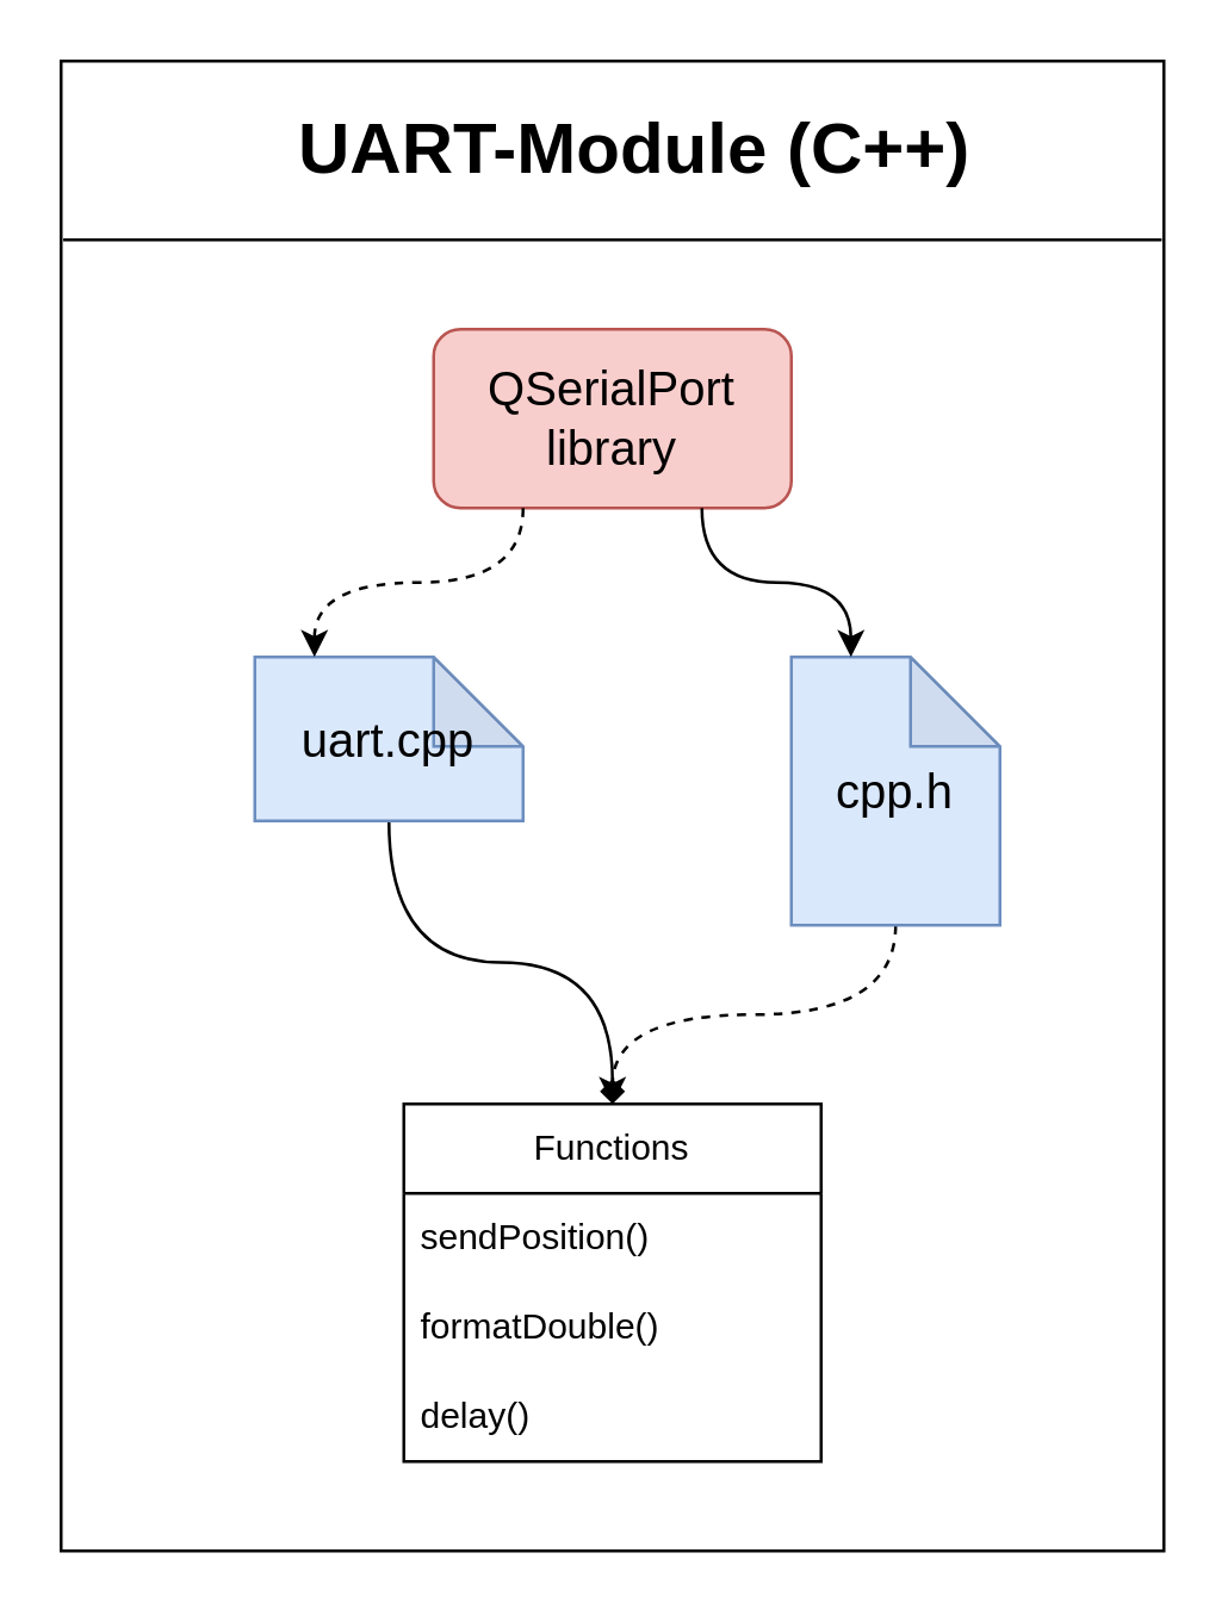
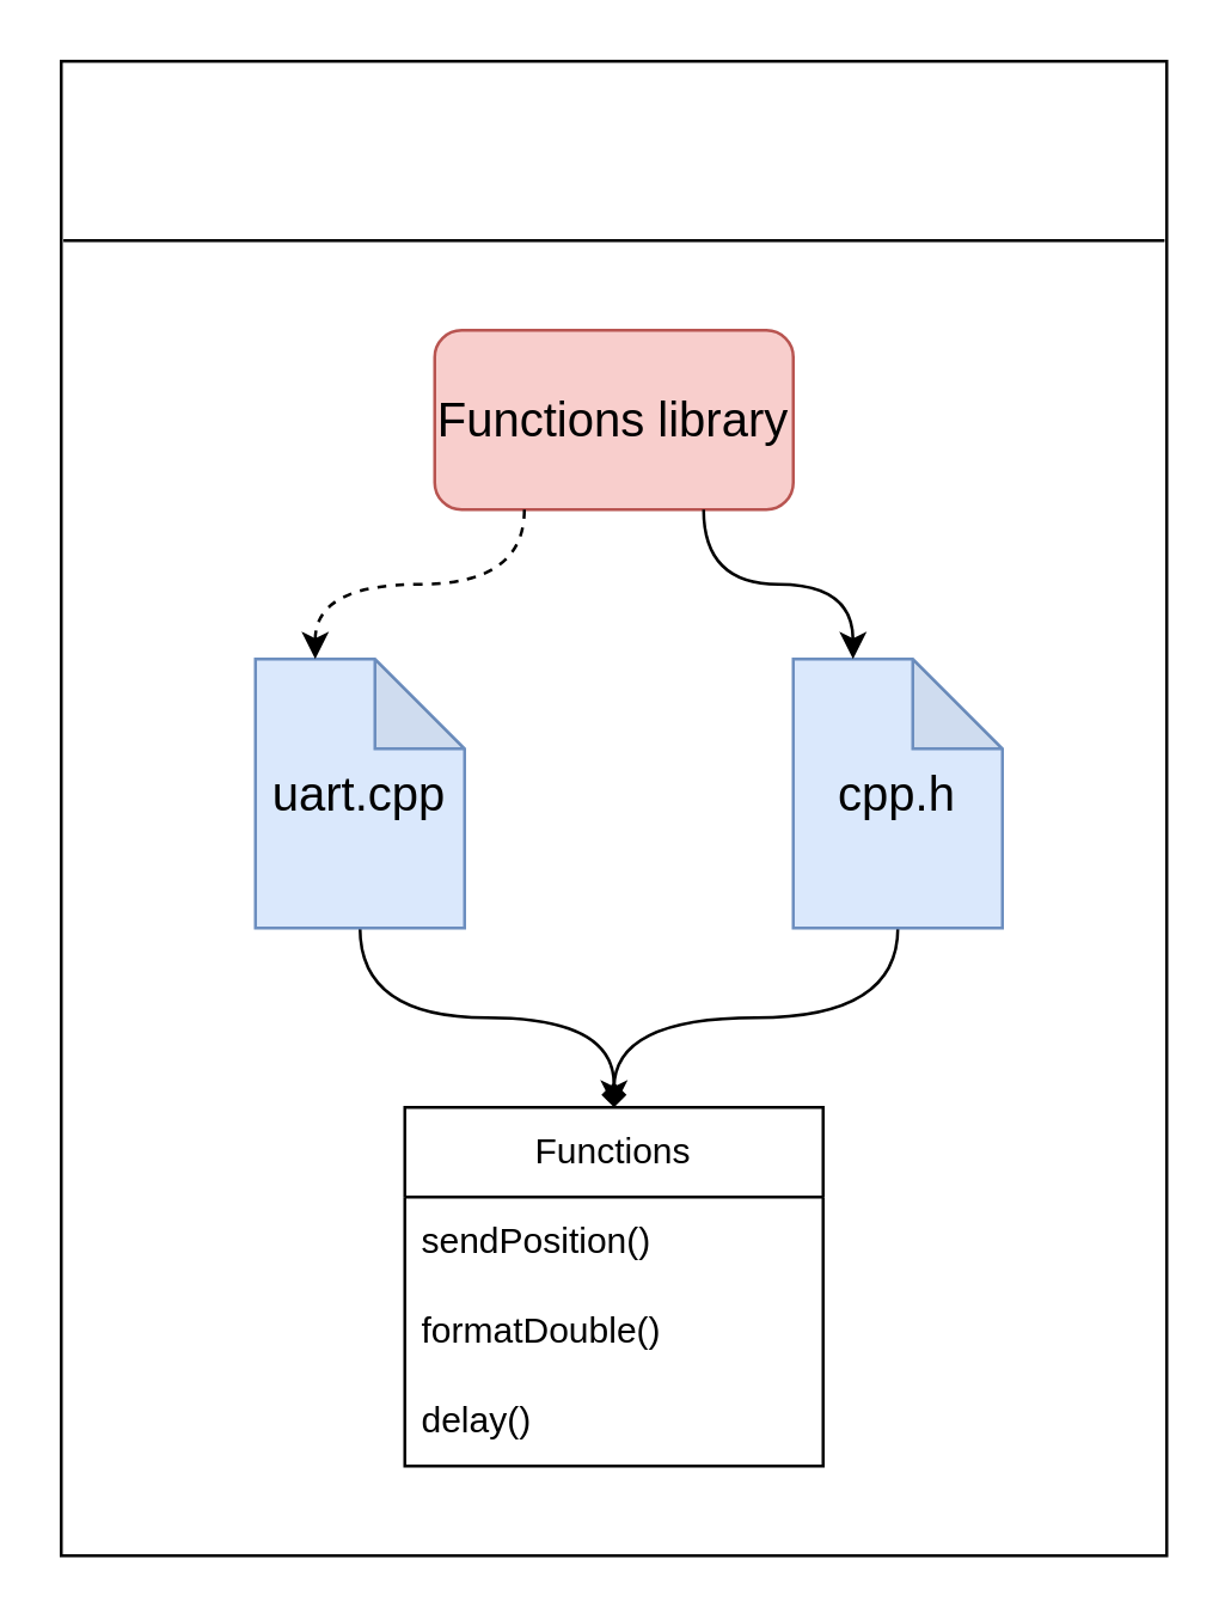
- <mxCell id="15" value="&lt;h1&gt;UART-Module (C++)&lt;/h1&gt;" style="text;html=1;strokeColor=none;fillColor=none;spacing=5;spacingTop=-20;whiteSpace=wrap;overflow=hidden;rounded=0;" vertex="1" parent="1"><mxGeometry x="95" y="30" width="240" height="40" as="geometry" /></mxCell>
- <mxCell id="2" value="&lt;font style=&quot;font-size: 16px;&quot;&gt;QSerialPort library&lt;/font&gt;" style="rounded=1;whiteSpace=wrap;html=1;fillColor=#f8cecc;strokeColor=#b85450;" vertex="1" parent="1"><mxGeometry x="145" y="110" width="120" height="60" as="geometry" /></mxCell>
+ <mxCell id="2" value="&lt;font style=&quot;font-size: 16px;&quot;&gt;Functions library&lt;/font&gt;" style="rounded=1;whiteSpace=wrap;html=1;fillColor=#f8cecc;strokeColor=#b85450;" vertex="1" parent="1"><mxGeometry x="145" y="110" width="120" height="60" as="geometry" /></mxCell>
- <mxCell id="4" value="&lt;font style=&quot;font-size: 16px;&quot;&gt;uart.cpp&lt;/font&gt;" style="shape=note;whiteSpace=wrap;html=1;backgroundOutline=1;darkOpacity=0.05;fillColor=#dae8fc;strokeColor=#6c8ebf;" vertex="1" parent="1"><mxGeometry x="85" y="220" width="90" height="55" as="geometry" /></mxCell>
+ <mxCell id="4" value="&lt;font style=&quot;font-size: 16px;&quot;&gt;uart.cpp&lt;/font&gt;" style="shape=note;whiteSpace=wrap;html=1;backgroundOutline=1;darkOpacity=0.05;fillColor=#dae8fc;strokeColor=#6c8ebf;" vertex="1" parent="1"><mxGeometry x="85" y="220" width="70" height="90" as="geometry" /></mxCell>
- <mxCell id="5" style="edgeStyle=orthogonalEdgeStyle;rounded=0;orthogonalLoop=1;jettySize=auto;html=1;exitX=0.5;exitY=1;exitDx=0;exitDy=0;exitPerimeter=0;entryX=0.5;entryY=0;entryDx=0;entryDy=0;curved=1;dashed=1;" edge="1" parent="1" source="6" target="7"><mxGeometry relative="1" as="geometry" /></mxCell>
+ <mxCell id="5" style="edgeStyle=orthogonalEdgeStyle;rounded=0;orthogonalLoop=1;jettySize=auto;html=1;exitX=0.5;exitY=1;exitDx=0;exitDy=0;exitPerimeter=0;entryX=0.5;entryY=0;entryDx=0;entryDy=0;curved=1;" edge="1" parent="1" source="6" target="7"><mxGeometry relative="1" as="geometry" /></mxCell>
